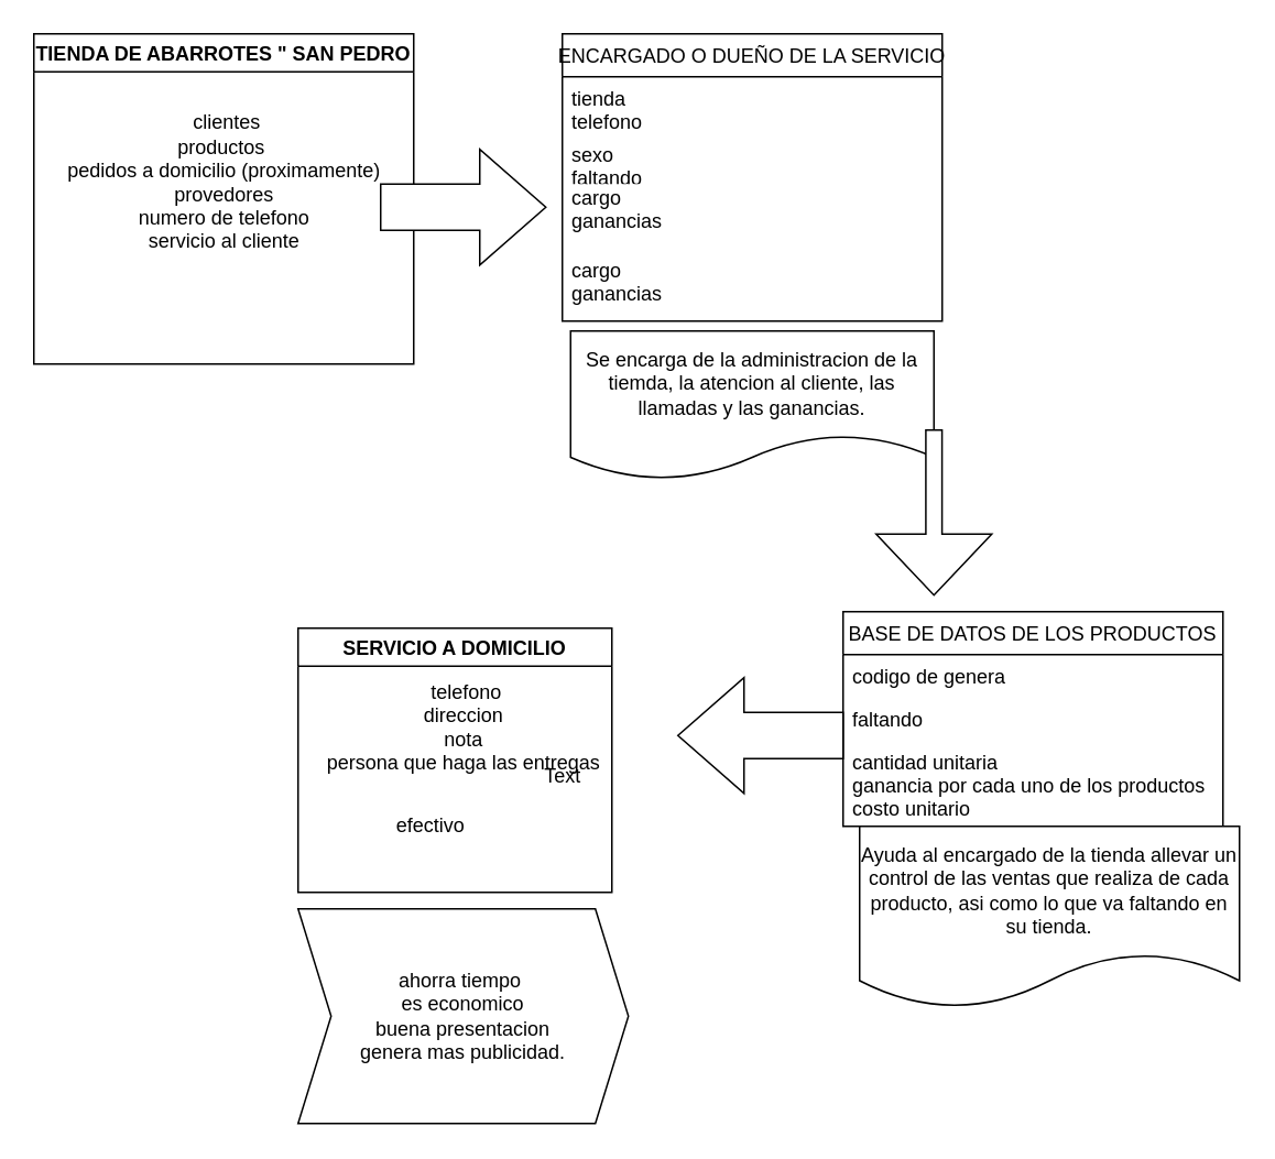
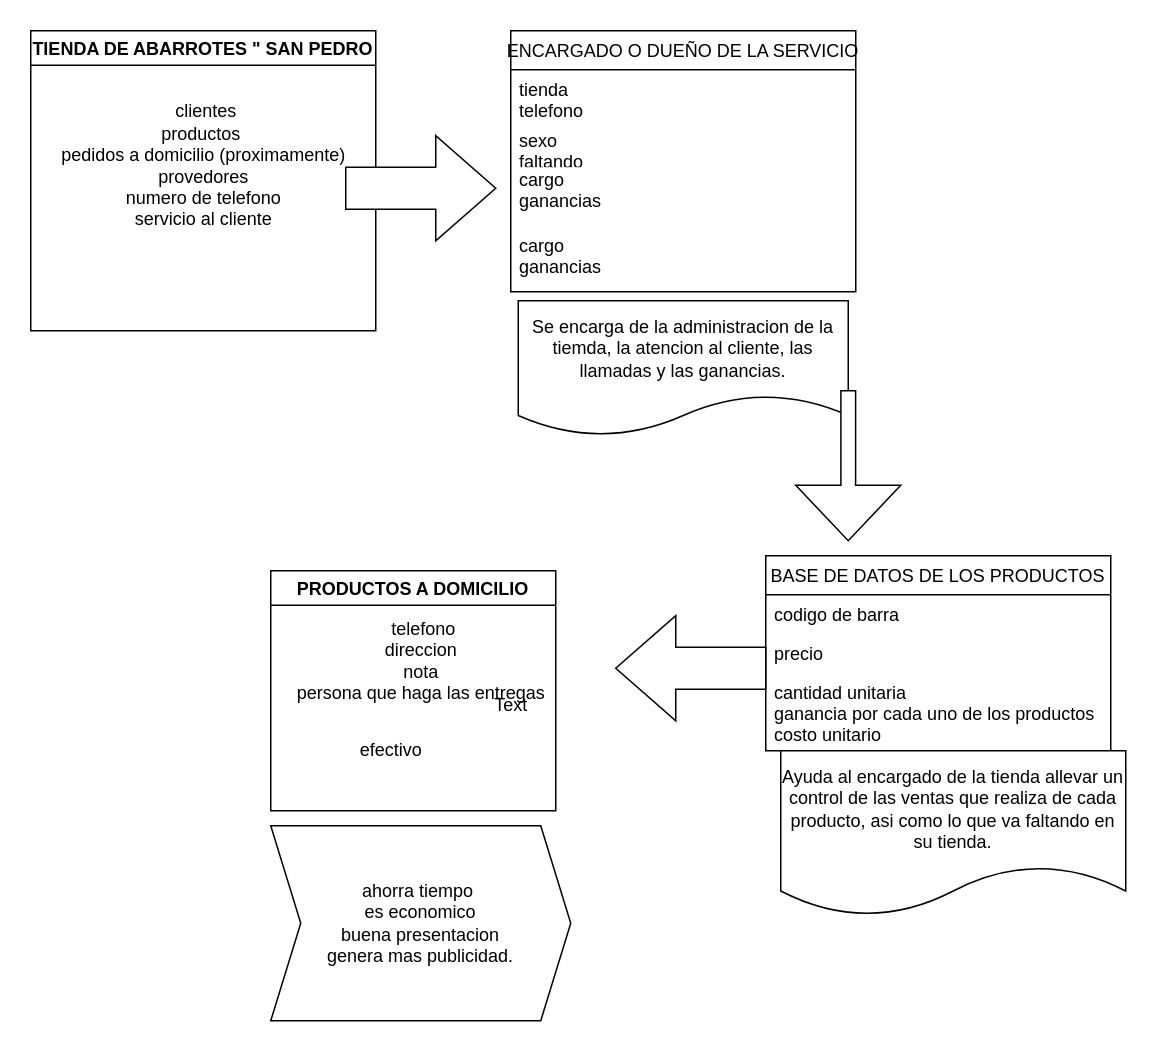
- <mxCell id="18" value="SERVICIO A DOMICILIO" style="swimlane;" vertex="1" parent="1"><mxGeometry x="180" y="380" width="190" height="160" as="geometry" /></mxCell>
+ <mxCell id="18" value="PRODUCTOS A DOMICILIO" style="swimlane;" vertex="1" parent="1"><mxGeometry x="180" y="380" width="190" height="160" as="geometry" /></mxCell>
- <mxCell id="13" value="codigo de genera" style="text;strokeColor=none;fillColor=none;align=left;verticalAlign=top;spacingLeft=4;spacingRight=4;overflow=hidden;rotatable=0;points=[[0,0.5],[1,0.5]];portConstraint=eastwest;" vertex="1" parent="12"><mxGeometry y="26" width="230" height="26" as="geometry" /></mxCell>
+ <mxCell id="13" value="codigo de barra" style="text;strokeColor=none;fillColor=none;align=left;verticalAlign=top;spacingLeft=4;spacingRight=4;overflow=hidden;rotatable=0;points=[[0,0.5],[1,0.5]];portConstraint=eastwest;" vertex="1" parent="12"><mxGeometry y="26" width="230" height="26" as="geometry" /></mxCell>
- <mxCell id="14" value="faltando" style="text;strokeColor=none;fillColor=none;align=left;verticalAlign=top;spacingLeft=4;spacingRight=4;overflow=hidden;rotatable=0;points=[[0,0.5],[1,0.5]];portConstraint=eastwest;" vertex="1" parent="12"><mxGeometry y="52" width="230" height="26" as="geometry" /></mxCell>
+ <mxCell id="14" value="precio" style="text;strokeColor=none;fillColor=none;align=left;verticalAlign=top;spacingLeft=4;spacingRight=4;overflow=hidden;rotatable=0;points=[[0,0.5],[1,0.5]];portConstraint=eastwest;" vertex="1" parent="12"><mxGeometry y="52" width="230" height="26" as="geometry" /></mxCell>
